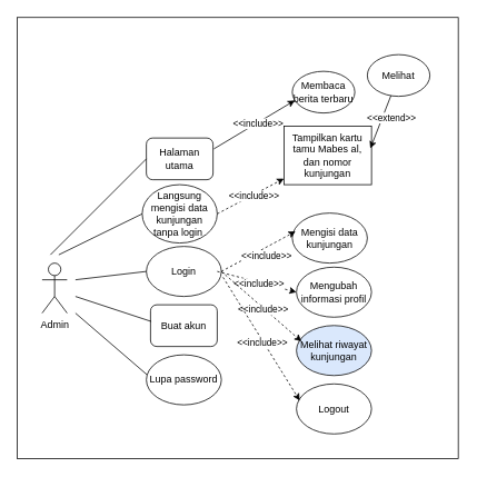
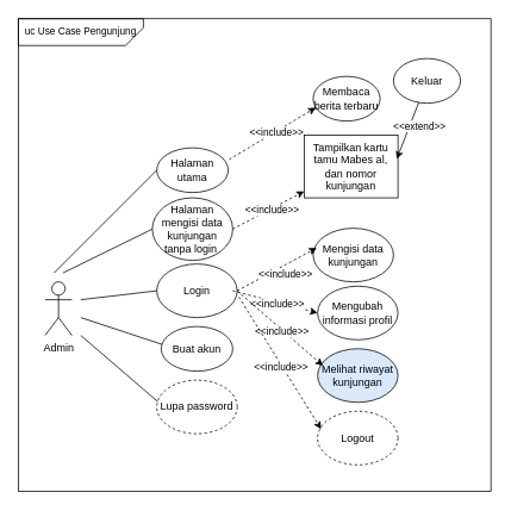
+ <mxCell id="35" value="&lt;font style=&quot;font-size: 11px;&quot;&gt;uc Use Case Pengunjung&lt;/font&gt;" style="shape=card;whiteSpace=wrap;html=1;fillColor=none;flipH=1;size=20;flipV=1;" parent="1" vertex="1"><mxGeometry x="20" y="20.48" width="140" height="30" as="geometry" /></mxCell>
- <mxCell id="6" value="Melihat" style="ellipse;whiteSpace=wrap;html=1;rounded=1;" parent="1" vertex="1"><mxGeometry x="440" y="65" width="75" height="50" as="geometry" /></mxCell>
+ <mxCell id="6" value="Keluar" style="ellipse;whiteSpace=wrap;html=1;rounded=1;" parent="1" vertex="1"><mxGeometry x="440" y="65" width="75" height="50" as="geometry" /></mxCell>
- <mxCell id="32" value="" style="endArrow=classic;html=1;rounded=1;exitX=1.013;exitY=0.26;exitDx=0;exitDy=0;entryX=0.04;entryY=0.7;entryDx=0;entryDy=0;dashed=0;entryPerimeter=0;exitPerimeter=0;" parent="1" source="25" target="31" edge="1"><mxGeometry width="50" height="50" relative="1" as="geometry"><mxPoint x="255" y="135" as="sourcePoint" /><mxPoint x="265" y="210" as="targetPoint" /></mxGeometry></mxCell>
+ <mxCell id="32" value="" style="endArrow=classic;html=1;rounded=1;exitX=1.013;exitY=0.26;exitDx=0;exitDy=0;entryX=0.04;entryY=0.7;entryDx=0;entryDy=0;dashed=1;entryPerimeter=0;exitPerimeter=0;" parent="1" source="25" target="31" edge="1"><mxGeometry width="50" height="50" relative="1" as="geometry"><mxPoint x="255" y="135" as="sourcePoint" /><mxPoint x="265" y="210" as="targetPoint" /></mxGeometry></mxCell>
- <mxCell id="25" value="Halaman utama" style="whiteSpace=wrap;html=1;rounded=1;" parent="1" vertex="1"><mxGeometry x="175" y="165" width="80" height="50" as="geometry" /></mxCell>
+ <mxCell id="25" value="Halaman utama" style="ellipse;whiteSpace=wrap;html=1;rounded=1;" parent="1" vertex="1"><mxGeometry x="175" y="165" width="80" height="50" as="geometry" /></mxCell>
- <mxCell id="5" value="Langsung mengisi data kunjungan tanpa login&amp;nbsp;" style="ellipse;whiteSpace=wrap;html=1;rounded=1;" parent="1" vertex="1"><mxGeometry x="170" y="220.95" width="90" height="70" as="geometry" /></mxCell>
+ <mxCell id="5" value="Halaman mengisi data kunjungan tanpa login&amp;nbsp;" style="ellipse;whiteSpace=wrap;html=1;rounded=1;" parent="1" vertex="1"><mxGeometry x="170" y="220.95" width="90" height="70" as="geometry" /></mxCell>
- <mxCell id="14" value="Buat akun" style="whiteSpace=wrap;html=1;rounded=1;" parent="1" vertex="1"><mxGeometry x="180" y="365" width="80" height="50" as="geometry" /></mxCell>
+ <mxCell id="14" value="Buat akun" style="ellipse;whiteSpace=wrap;html=1;rounded=1;" parent="1" vertex="1"><mxGeometry x="180" y="365" width="80" height="50" as="geometry" /></mxCell>
- <mxCell id="23" value="Lupa password" style="ellipse;whiteSpace=wrap;html=1;rounded=1;" parent="1" vertex="1"><mxGeometry x="175" y="425" width="90" height="60" as="geometry" /></mxCell>
+ <mxCell id="23" value="Lupa password" style="ellipse;whiteSpace=wrap;html=1;rounded=1;dashed=1;" parent="1" vertex="1"><mxGeometry x="175" y="425" width="90" height="60" as="geometry" /></mxCell>
- <mxCell id="28" value="Logout" style="ellipse;whiteSpace=wrap;html=1;rounded=1;" parent="1" vertex="1"><mxGeometry x="355" y="459.87" width="90" height="60" as="geometry" /></mxCell>
+ <mxCell id="28" value="Logout" style="ellipse;whiteSpace=wrap;html=1;rounded=1;dashed=1;" parent="1" vertex="1"><mxGeometry x="355" y="459.87" width="90" height="60" as="geometry" /></mxCell>
